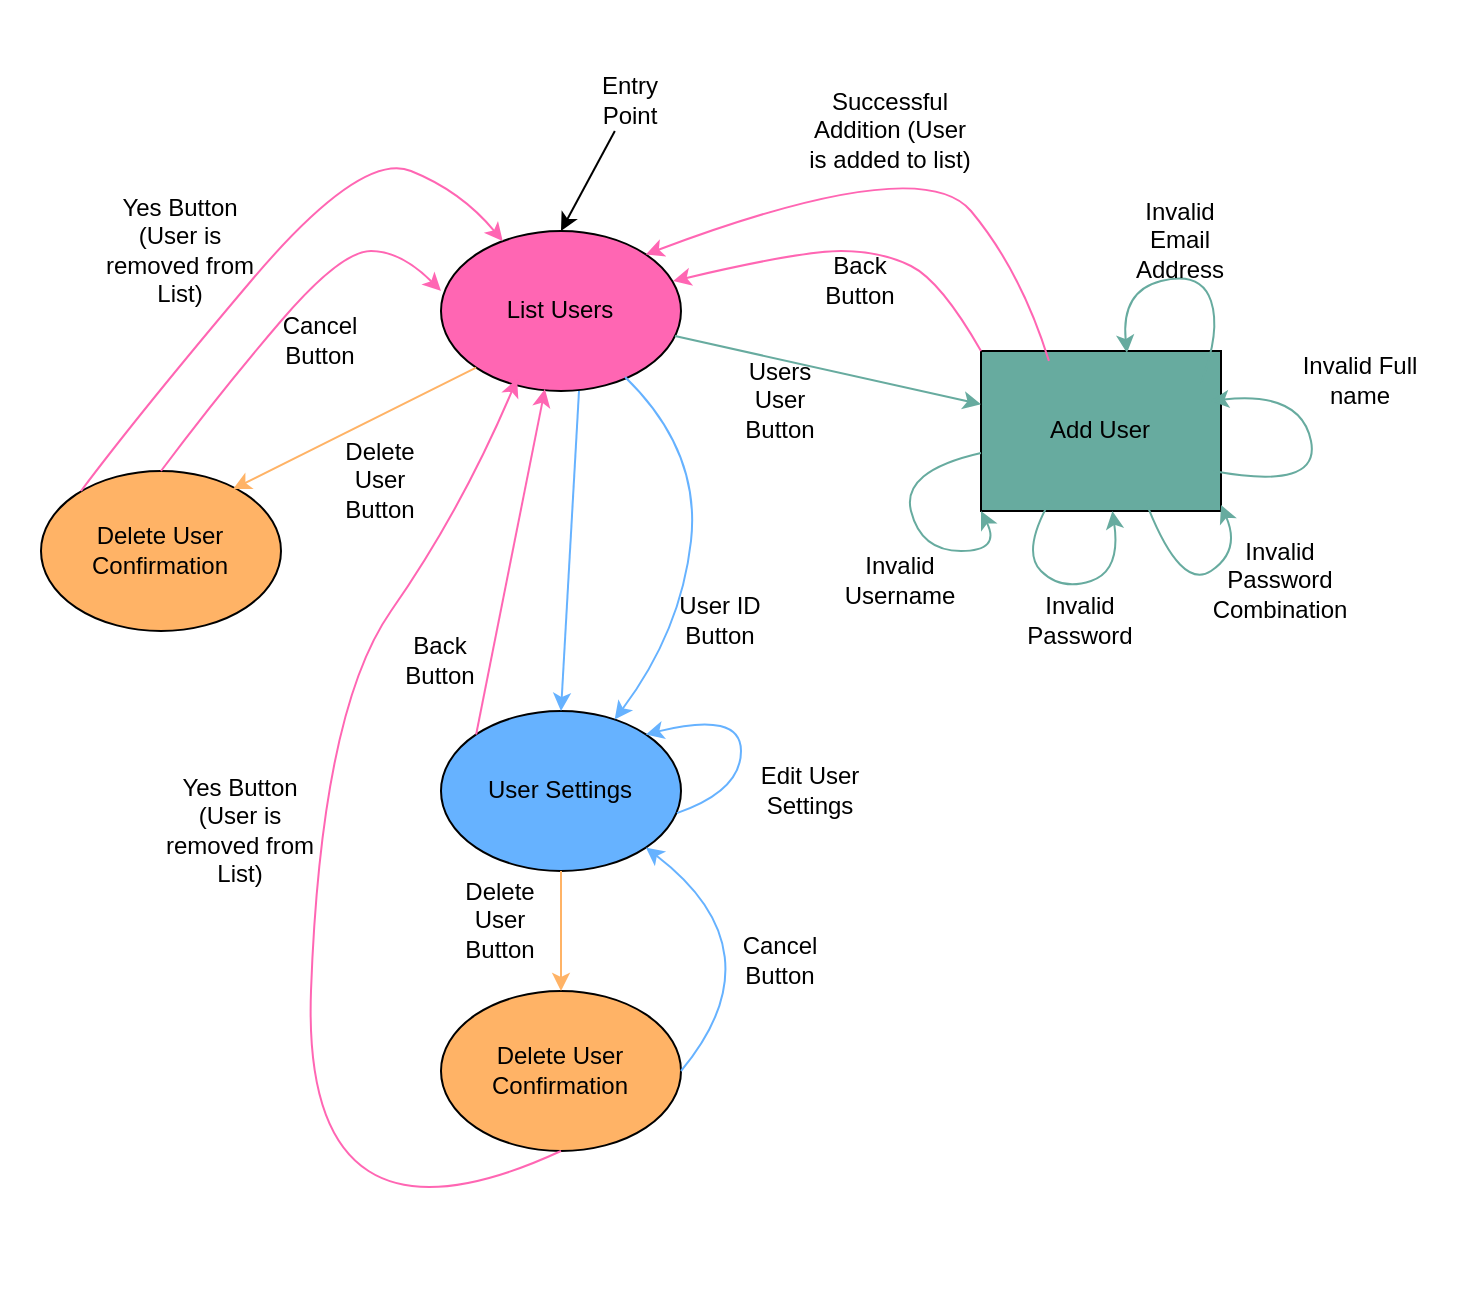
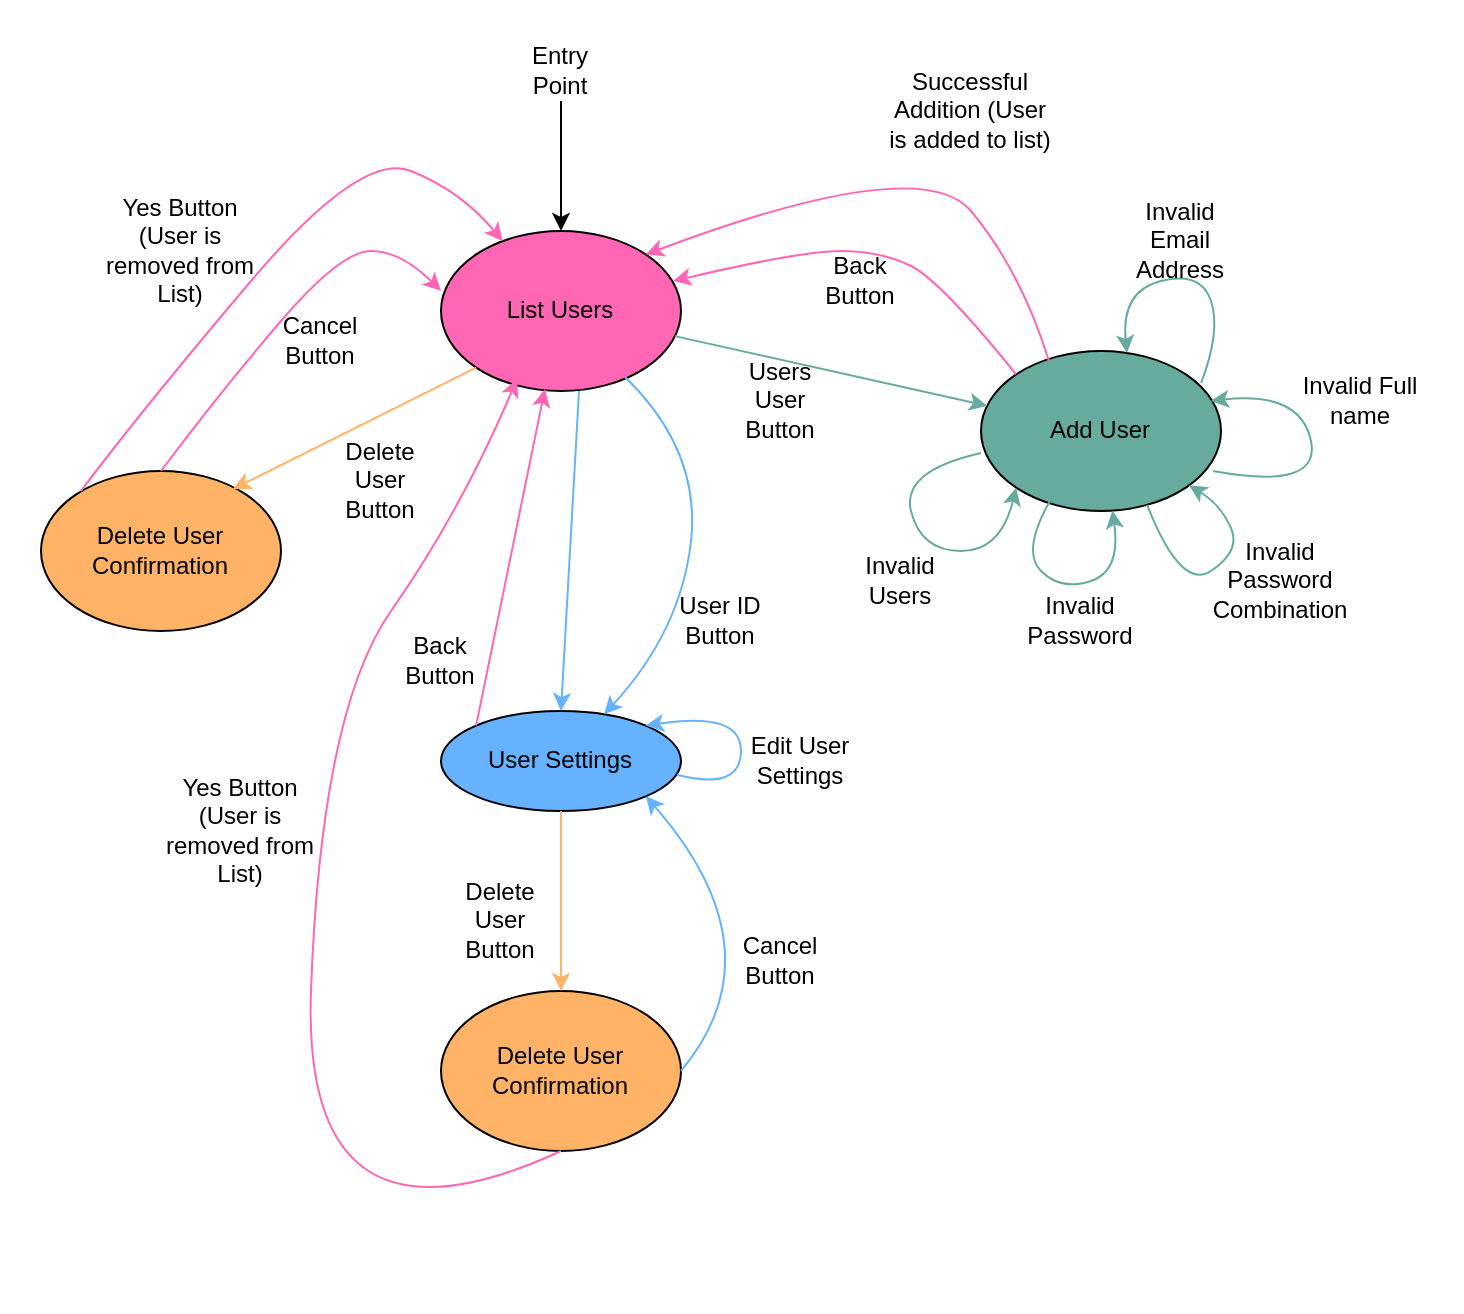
- <mxCell id="4" value="Entry Point" style="text;html=1;align=center;verticalAlign=middle;whiteSpace=wrap;rounded=0;" vertex="1" parent="1"><mxGeometry x="285" y="35" width="60" height="30" as="geometry" /></mxCell>
+ <mxCell id="4" value="Entry Point" style="text;html=1;align=center;verticalAlign=middle;whiteSpace=wrap;rounded=0;" vertex="1" parent="1"><mxGeometry x="250" y="20" width="60" height="30" as="geometry" /></mxCell>
- <mxCell id="33" value="Successful Addition (User is added to list)" style="text;html=1;align=center;verticalAlign=middle;whiteSpace=wrap;rounded=0;" vertex="1" parent="1"><mxGeometry x="400" y="25" width="90" height="80" as="geometry" /></mxCell>
+ <mxCell id="33" value="Successful Addition (User is added to list)" style="text;html=1;align=center;verticalAlign=middle;whiteSpace=wrap;rounded=0;" vertex="1" parent="1"><mxGeometry x="440" y="15" width="90" height="80" as="geometry" /></mxCell>
- <mxCell id="42" value="Invalid Full name" style="text;html=1;align=center;verticalAlign=middle;whiteSpace=wrap;rounded=0;" vertex="1" parent="1"><mxGeometry x="650" y="175" width="60" height="30" as="geometry" /></mxCell>
+ <mxCell id="42" value="Invalid Full name" style="text;html=1;align=center;verticalAlign=middle;whiteSpace=wrap;rounded=0;" vertex="1" parent="1"><mxGeometry x="650" y="185" width="60" height="30" as="geometry" /></mxCell>
- <mxCell id="10" value="Add User" style="whiteSpace=wrap;html=1;direction=west;fillColor=light-dark(#67AB9F,var(--ge-dark-color, #121212));rounded=0;" vertex="1" parent="1"><mxGeometry x="490" y="175" width="120" height="80" as="geometry" /></mxCell>
+ <mxCell id="10" value="Add User" style="ellipse;whiteSpace=wrap;html=1;direction=west;fillColor=light-dark(#67AB9F,var(--ge-dark-color, #121212));" vertex="1" parent="1"><mxGeometry x="490" y="175" width="120" height="80" as="geometry" /></mxCell>
- <mxCell id="39" value="Invalid Username" style="text;html=1;align=center;verticalAlign=middle;whiteSpace=wrap;rounded=0;" vertex="1" parent="1"><mxGeometry x="420" y="275" width="60" height="30" as="geometry" /></mxCell>
+ <mxCell id="39" value="Invalid Users" style="text;html=1;align=center;verticalAlign=middle;whiteSpace=wrap;rounded=0;" vertex="1" parent="1"><mxGeometry x="420" y="275" width="60" height="30" as="geometry" /></mxCell>
- <mxCell id="9" value="User Settings" style="ellipse;whiteSpace=wrap;html=1;fillColor=light-dark(#66B2FF,var(--ge-dark-color, #121212));" vertex="1" parent="1"><mxGeometry x="220" y="355" width="120" height="80" as="geometry" /></mxCell>
+ <mxCell id="9" value="User Settings" style="ellipse;whiteSpace=wrap;html=1;fillColor=light-dark(#66B2FF,var(--ge-dark-color, #121212));" vertex="1" parent="1"><mxGeometry x="220" y="355" width="120" height="50" as="geometry" /></mxCell>
- <mxCell id="23" value="Edit User Settings" style="text;html=1;align=center;verticalAlign=middle;whiteSpace=wrap;rounded=0;" vertex="1" parent="1"><mxGeometry x="375" y="380" width="60" height="30" as="geometry" /></mxCell>
+ <mxCell id="23" value="Edit User Settings" style="text;html=1;align=center;verticalAlign=middle;whiteSpace=wrap;rounded=0;" vertex="1" parent="1"><mxGeometry x="370" y="365" width="60" height="30" as="geometry" /></mxCell>
